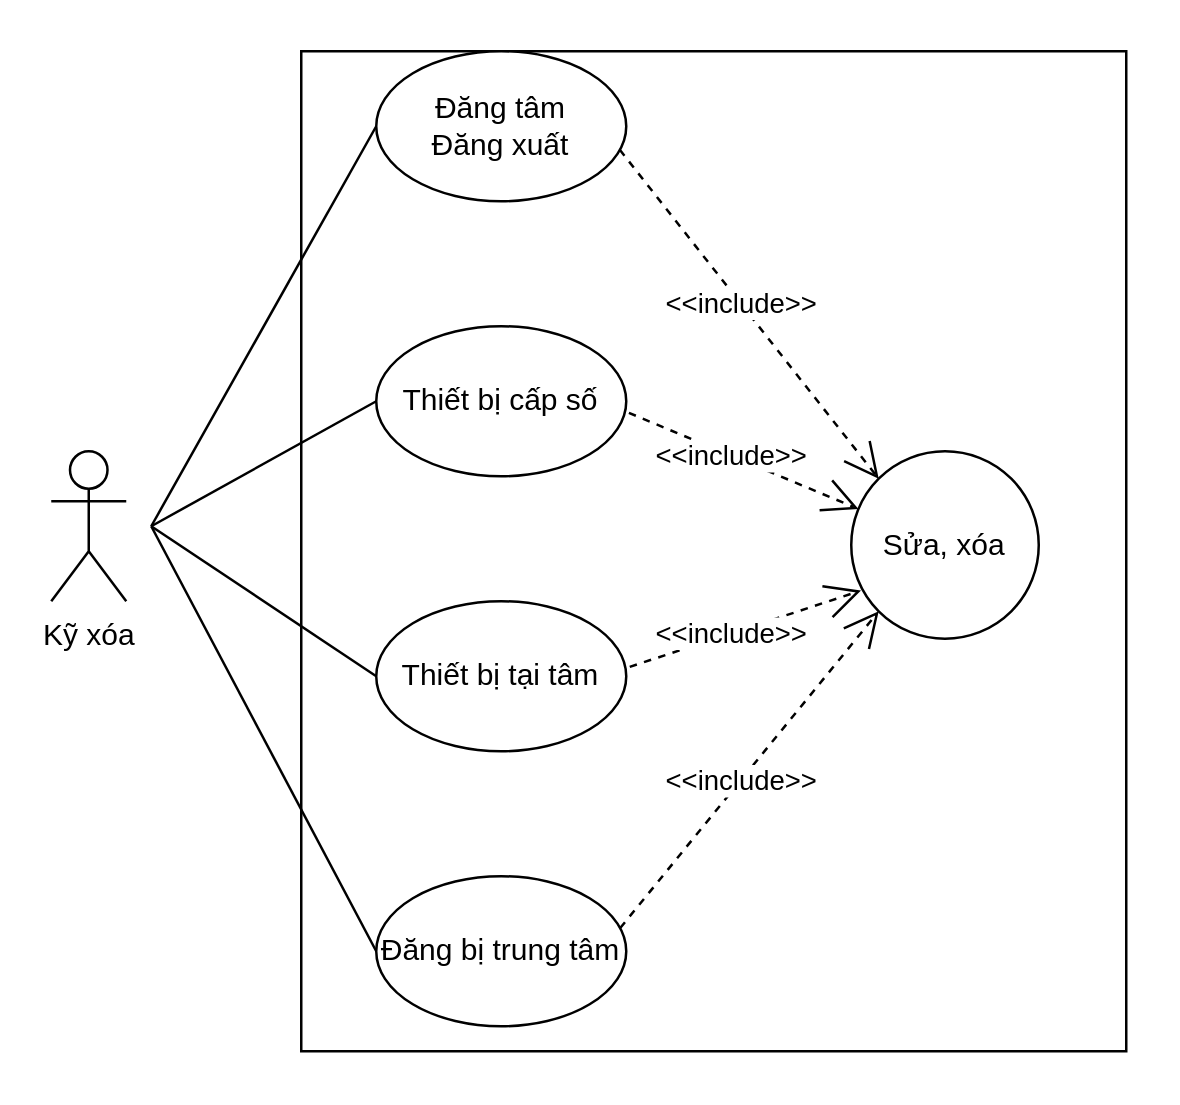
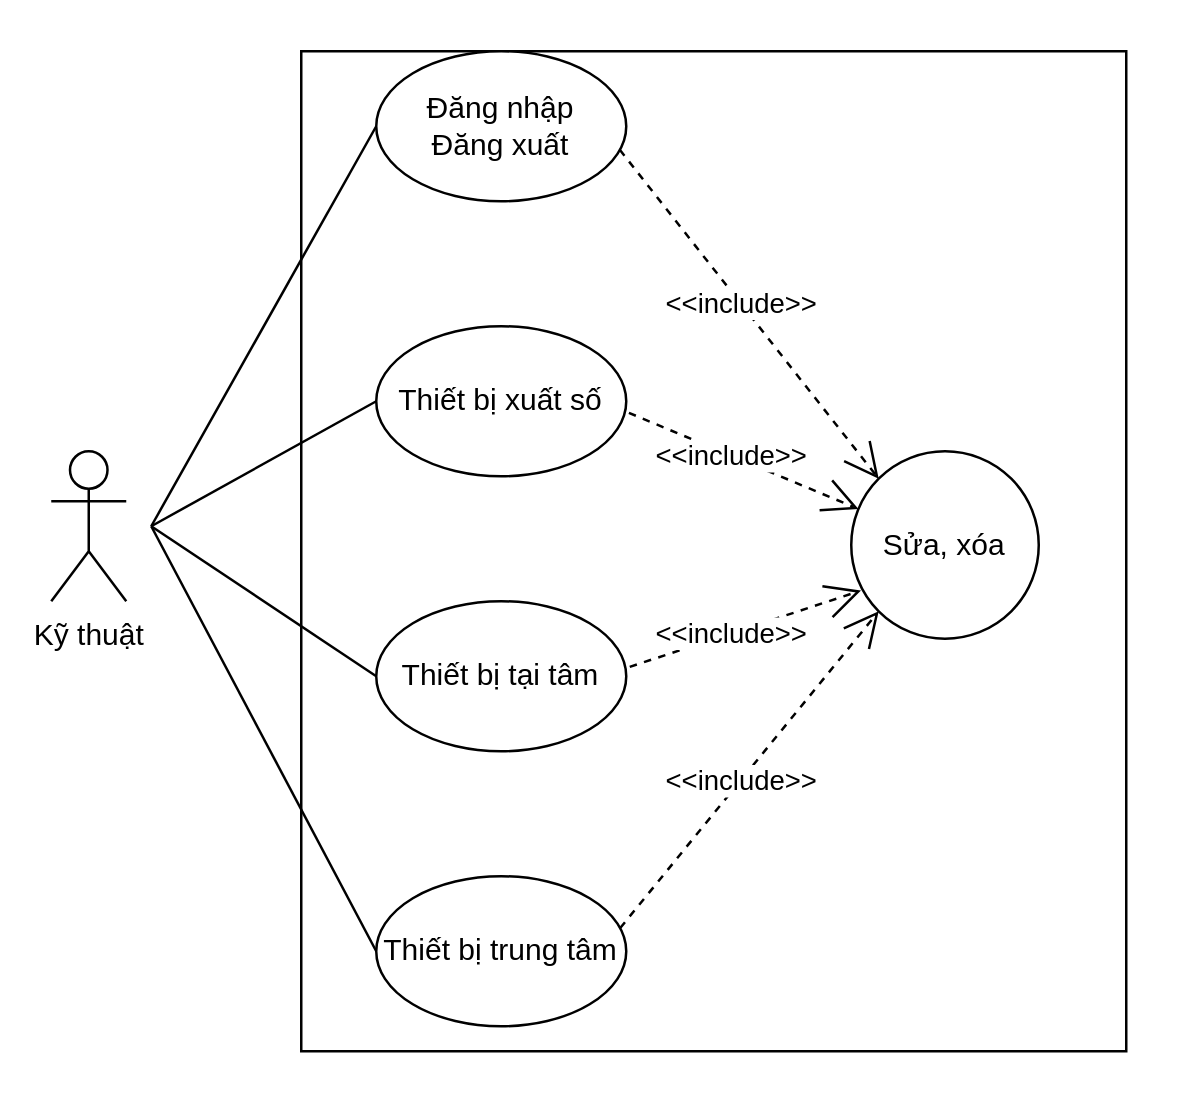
- <mxCell id="13" value="Đăng tâm&lt;br&gt;Đăng xuất" style="ellipse;whiteSpace=wrap;html=1;" vertex="1" parent="1"><mxGeometry x="150" y="20" width="100" height="60" as="geometry" /></mxCell>
+ <mxCell id="13" value="Đăng nhập&lt;br&gt;Đăng xuất" style="ellipse;whiteSpace=wrap;html=1;" vertex="1" parent="1"><mxGeometry x="150" y="20" width="100" height="60" as="geometry" /></mxCell>
- <mxCell id="14" value="Thiết bị cấp số" style="ellipse;whiteSpace=wrap;html=1;" vertex="1" parent="1"><mxGeometry x="150" y="130" width="100" height="60" as="geometry" /></mxCell>
+ <mxCell id="14" value="Thiết bị xuất số" style="ellipse;whiteSpace=wrap;html=1;" vertex="1" parent="1"><mxGeometry x="150" y="130" width="100" height="60" as="geometry" /></mxCell>
- <mxCell id="3" value="Kỹ xóa" style="shape=umlActor;verticalLabelPosition=bottom;verticalAlign=top;html=1;outlineConnect=0;" vertex="1" parent="1"><mxGeometry x="20" y="180" width="30" height="60" as="geometry" /></mxCell>
+ <mxCell id="3" value="Kỹ thuật" style="shape=umlActor;verticalLabelPosition=bottom;verticalAlign=top;html=1;outlineConnect=0;" vertex="1" parent="1"><mxGeometry x="20" y="180" width="30" height="60" as="geometry" /></mxCell>
- <mxCell id="16" value="Đăng bị trung tâm" style="ellipse;whiteSpace=wrap;html=1;" vertex="1" parent="1"><mxGeometry x="150" y="350" width="100" height="60" as="geometry" /></mxCell>
+ <mxCell id="16" value="Thiết bị trung tâm" style="ellipse;whiteSpace=wrap;html=1;" vertex="1" parent="1"><mxGeometry x="150" y="350" width="100" height="60" as="geometry" /></mxCell>
